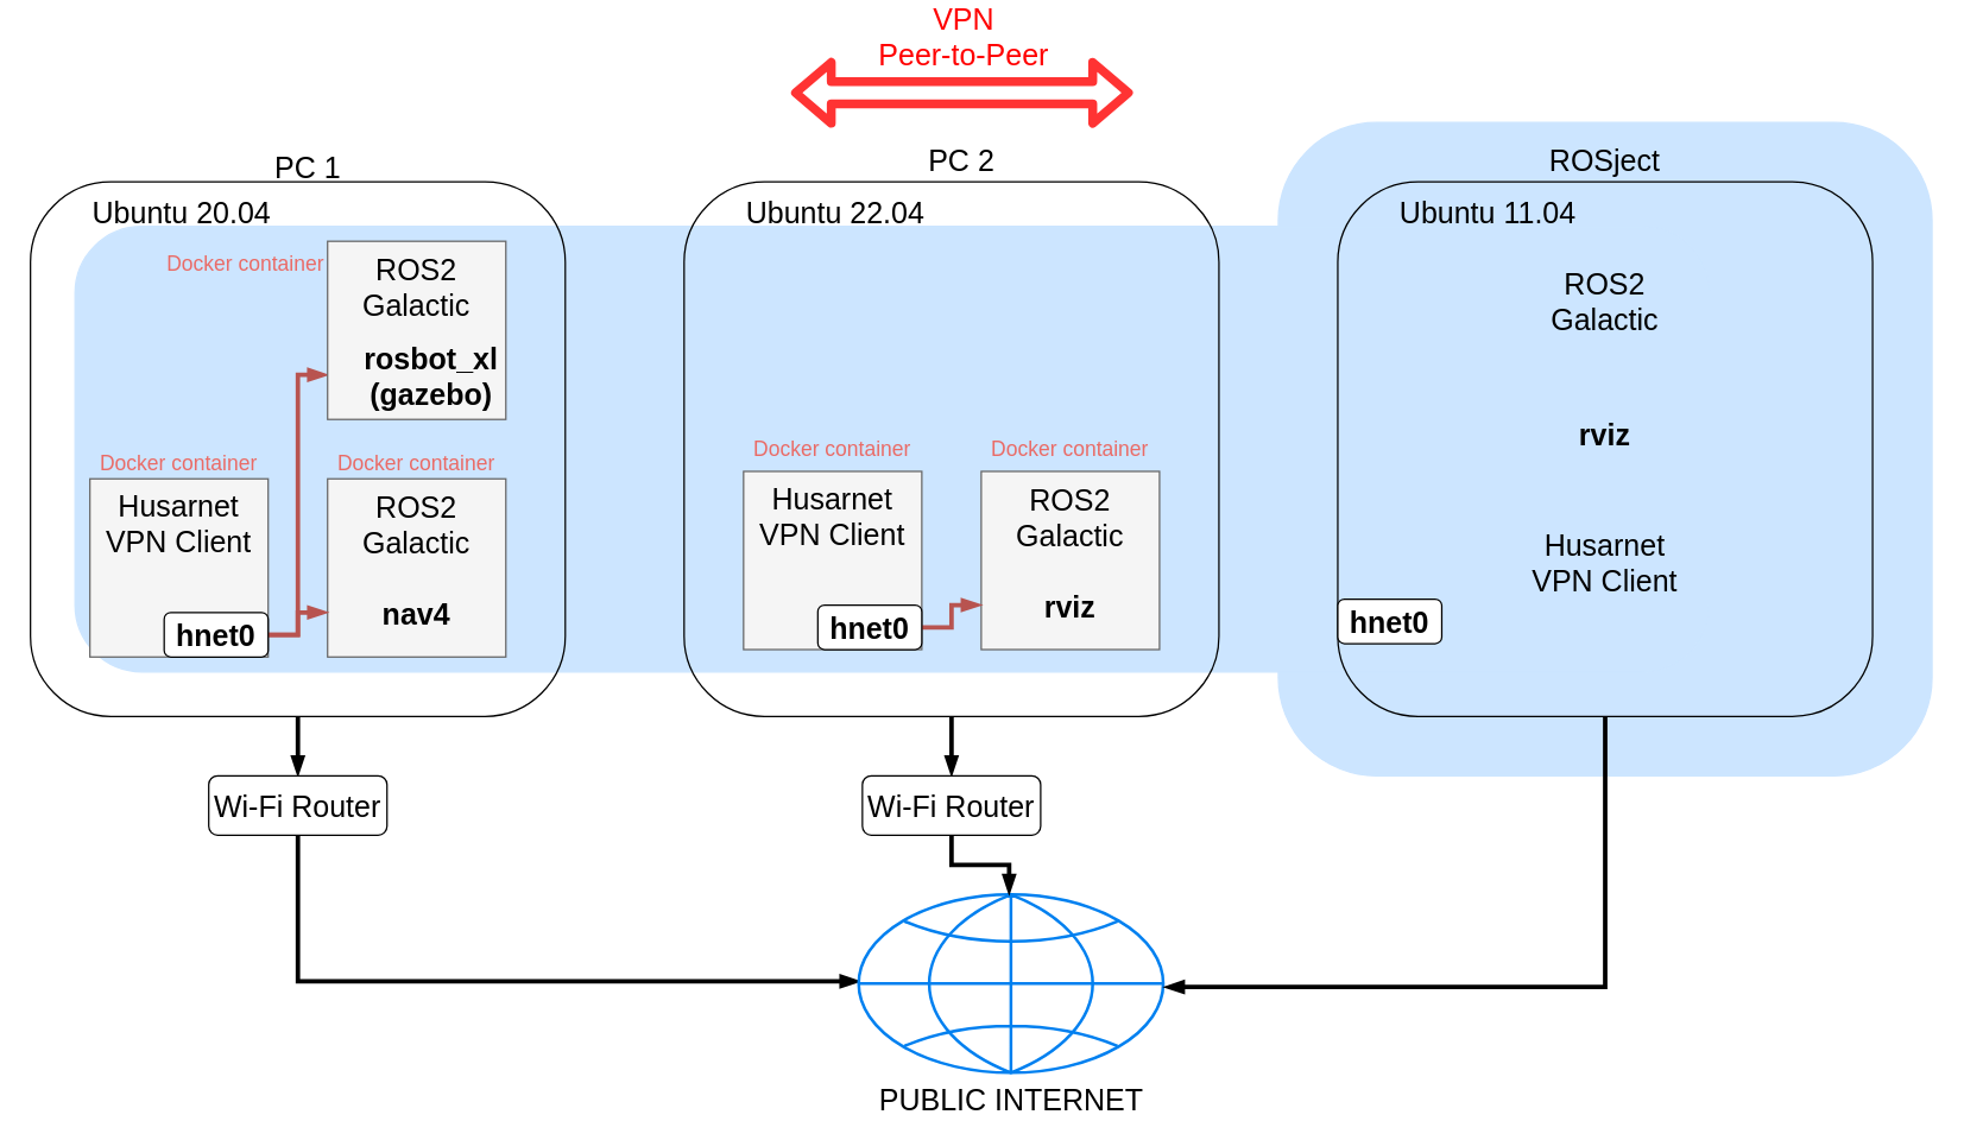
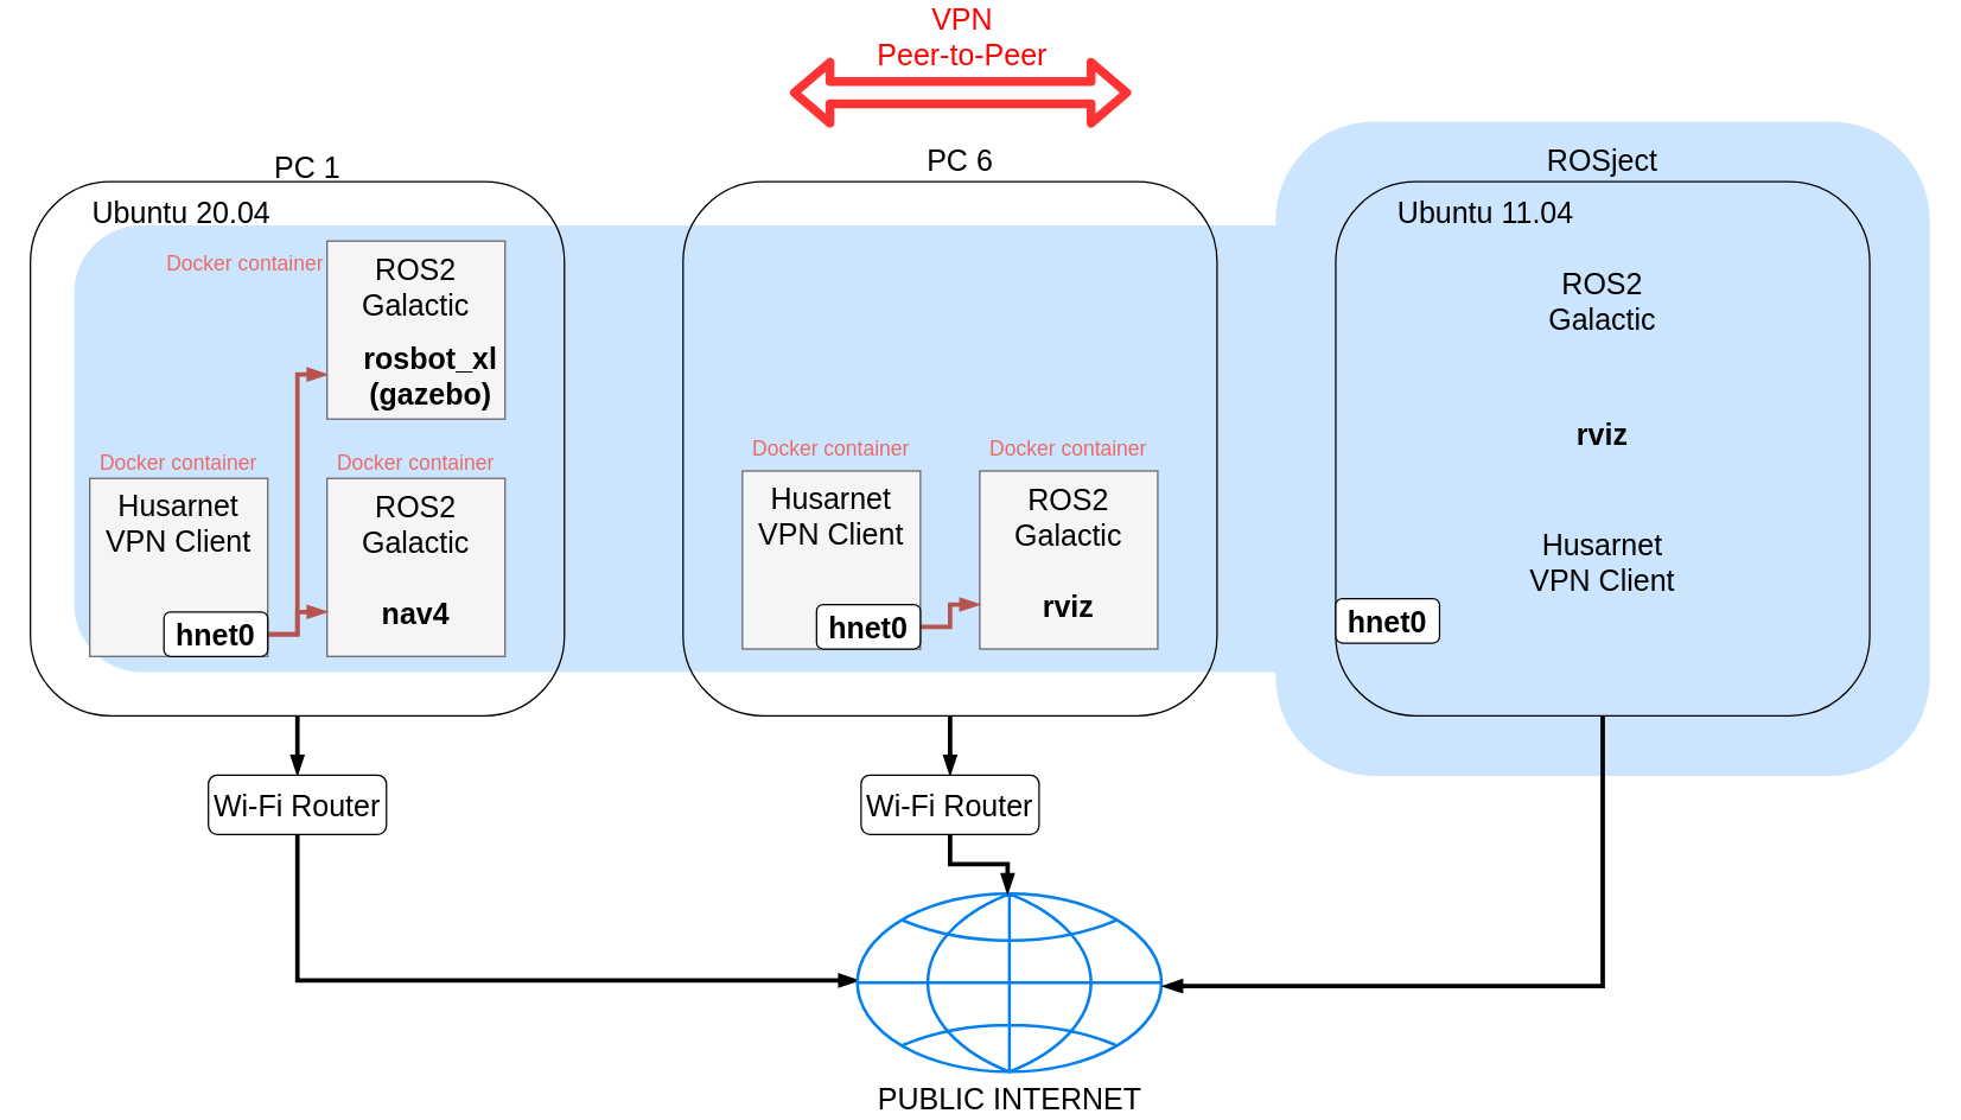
- <mxCell id="27" value="PC 2" style="text;html=1;strokeColor=none;fillColor=none;align=center;verticalAlign=middle;whiteSpace=wrap;rounded=0;fontSize=20;" vertex="1" parent="1"><mxGeometry x="577.03" y="55" width="140" height="20" as="geometry" /></mxCell>
+ <mxCell id="27" value="PC 6" style="text;html=1;strokeColor=none;fillColor=none;align=center;verticalAlign=middle;whiteSpace=wrap;rounded=0;fontSize=20;" vertex="1" parent="1"><mxGeometry x="577.03" y="55" width="140" height="20" as="geometry" /></mxCell>
- <mxCell id="48" value="Ubuntu 22.04" style="text;html=1;strokeColor=none;fillColor=none;align=left;verticalAlign=middle;whiteSpace=wrap;rounded=0;fontSize=20;" vertex="1" parent="1"><mxGeometry x="500" y="90" width="140" height="20" as="geometry" /></mxCell>
